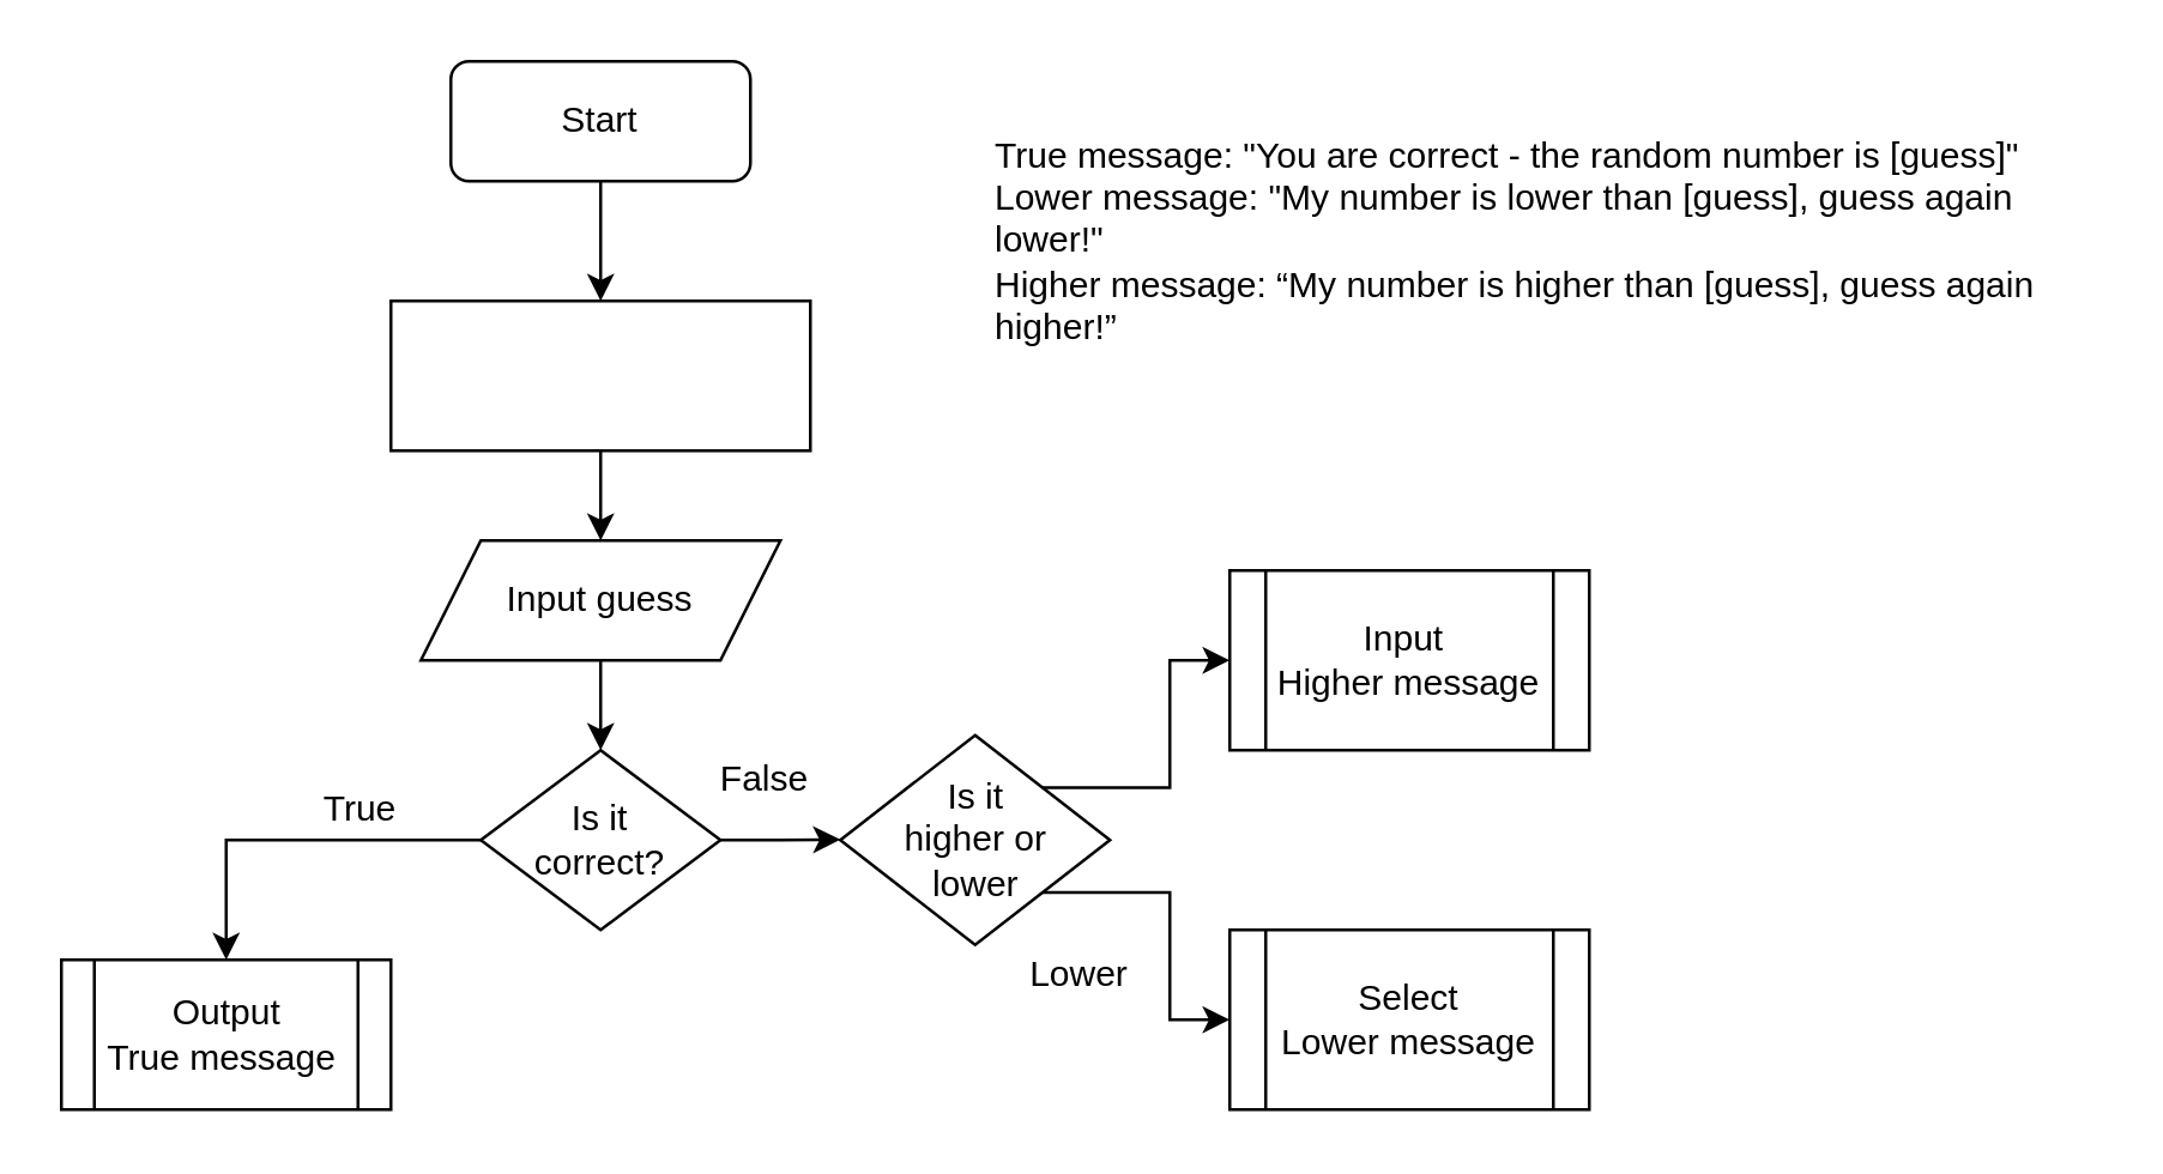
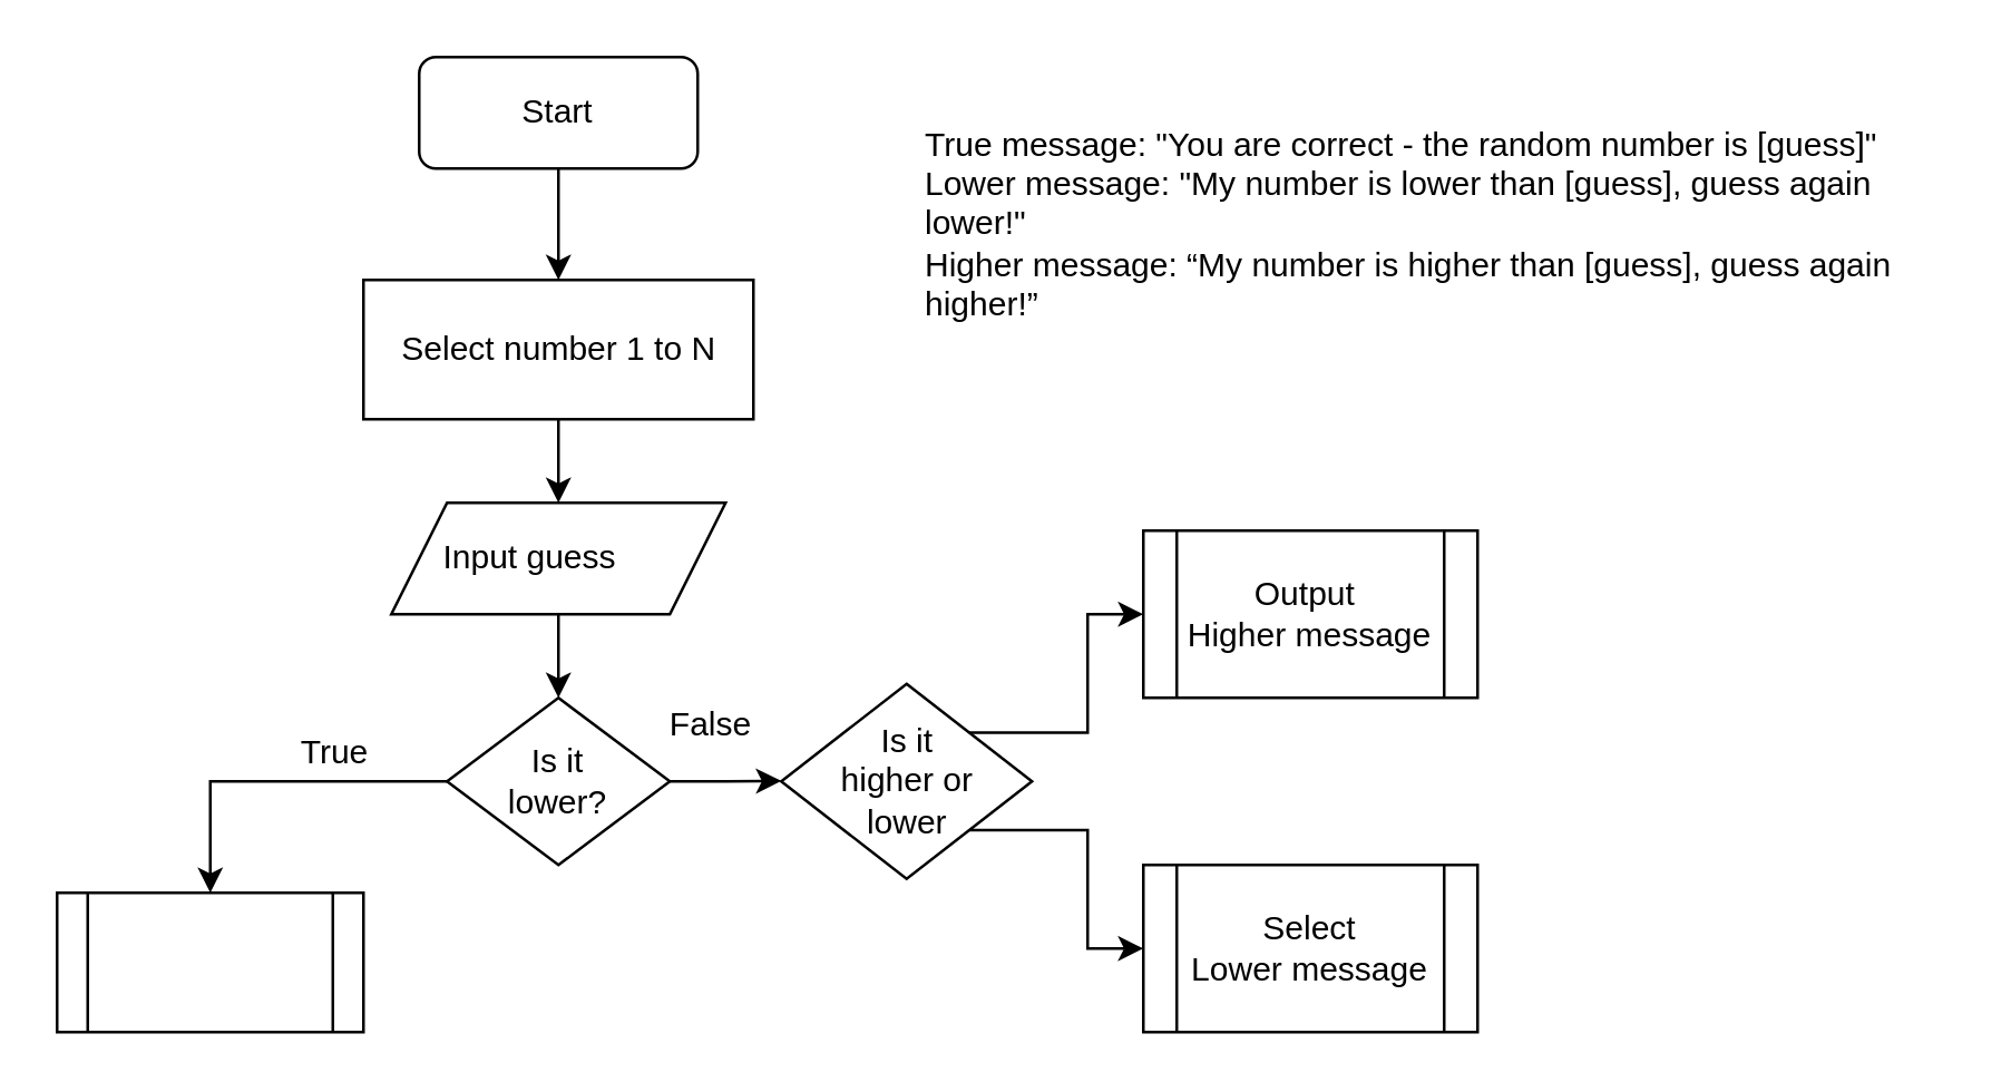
+ <mxCell id="11" value="Select number 1 to N" style="text;html=1;strokeColor=none;fillColor=none;align=center;verticalAlign=middle;whiteSpace=wrap;rounded=0;" vertex="1" parent="1"><mxGeometry x="142.5" y="115" width="115" height="20" as="geometry" /></mxCell>
- <mxCell id="8" value="Input guess" style="text;html=1;strokeColor=none;fillColor=none;align=center;verticalAlign=middle;whiteSpace=wrap;rounded=0;" vertex="1" parent="1"><mxGeometry x="165" y="190" width="70" height="20" as="geometry" /></mxCell>
+ <mxCell id="8" value="Input guess" style="text;html=1;strokeColor=none;fillColor=none;align=center;verticalAlign=middle;whiteSpace=wrap;rounded=0;" vertex="1" parent="1"><mxGeometry x="155" y="190" width="70" height="20" as="geometry" /></mxCell>
- <mxCell id="26" value="Input&amp;nbsp;&lt;br&gt;Higher message" style="text;html=1;strokeColor=none;fillColor=none;align=center;verticalAlign=middle;whiteSpace=wrap;rounded=0;" vertex="1" parent="1"><mxGeometry x="425" y="205" width="90" height="30" as="geometry" /></mxCell>
+ <mxCell id="26" value="Output&amp;nbsp;&lt;br&gt;Higher message" style="text;html=1;strokeColor=none;fillColor=none;align=center;verticalAlign=middle;whiteSpace=wrap;rounded=0;" vertex="1" parent="1"><mxGeometry x="425" y="205" width="90" height="30" as="geometry" /></mxCell>
- <mxCell id="15" value="Is it correct?" style="text;html=1;strokeColor=none;fillColor=none;align=center;verticalAlign=middle;whiteSpace=wrap;rounded=0;" vertex="1" parent="1"><mxGeometry x="180" y="270" width="40" height="20" as="geometry" /></mxCell>
+ <mxCell id="15" value="Is it lower?" style="text;html=1;strokeColor=none;fillColor=none;align=center;verticalAlign=middle;whiteSpace=wrap;rounded=0;" vertex="1" parent="1"><mxGeometry x="180" y="270" width="40" height="20" as="geometry" /></mxCell>
- <mxCell id="23" value="Lower" style="text;html=1;strokeColor=none;fillColor=none;align=center;verticalAlign=middle;whiteSpace=wrap;rounded=0;" vertex="1" parent="1"><mxGeometry x="340" y="315" width="40" height="20" as="geometry" /></mxCell>
- <mxCell id="18" value="Output&lt;br&gt;True message&amp;nbsp;" style="text;html=1;strokeColor=none;fillColor=none;align=center;verticalAlign=middle;whiteSpace=wrap;rounded=0;" vertex="1" parent="1"><mxGeometry x="32.5" y="325" width="85" height="40" as="geometry" /></mxCell>
